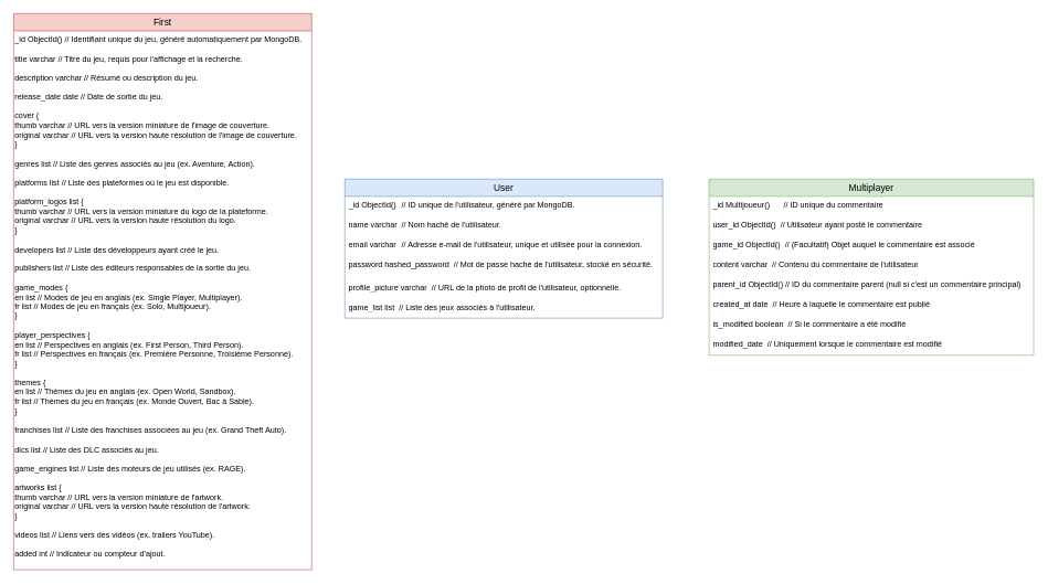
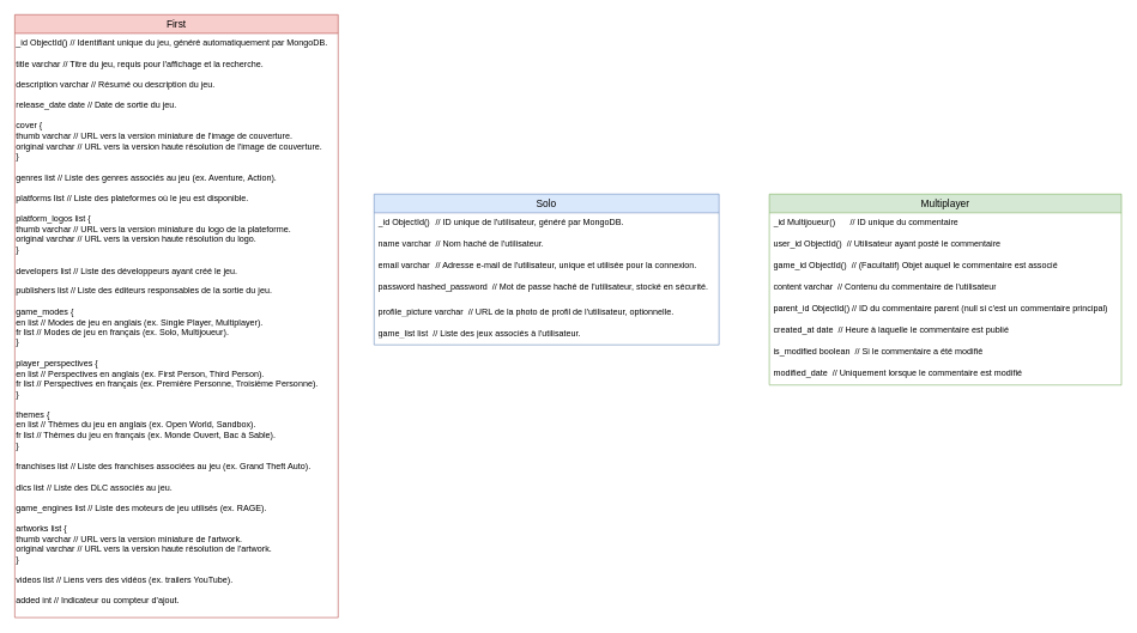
- <mxCell id="2" value="User" style="swimlane;fontStyle=0;childLayout=stackLayout;horizontal=1;startSize=26;horizontalStack=0;resizeParent=1;resizeParentMax=0;resizeLast=0;collapsible=1;marginBottom=0;align=center;fontSize=14;strokeColor=#6c8ebf;fillColor=#dae8fc;" parent="1" vertex="1"><mxGeometry x="520" y="270" width="480" height="210" as="geometry" /></mxCell>
+ <mxCell id="2" value="Solo" style="swimlane;fontStyle=0;childLayout=stackLayout;horizontal=1;startSize=26;horizontalStack=0;resizeParent=1;resizeParentMax=0;resizeLast=0;collapsible=1;marginBottom=0;align=center;fontSize=14;strokeColor=#6c8ebf;fillColor=#dae8fc;" parent="1" vertex="1"><mxGeometry x="520" y="270" width="480" height="210" as="geometry" /></mxCell>
